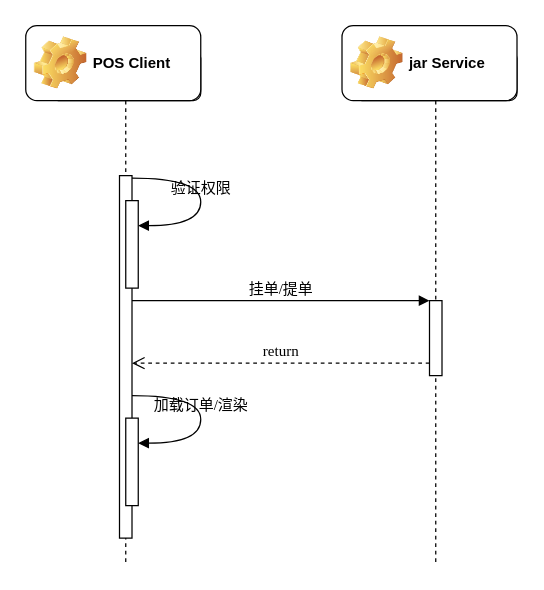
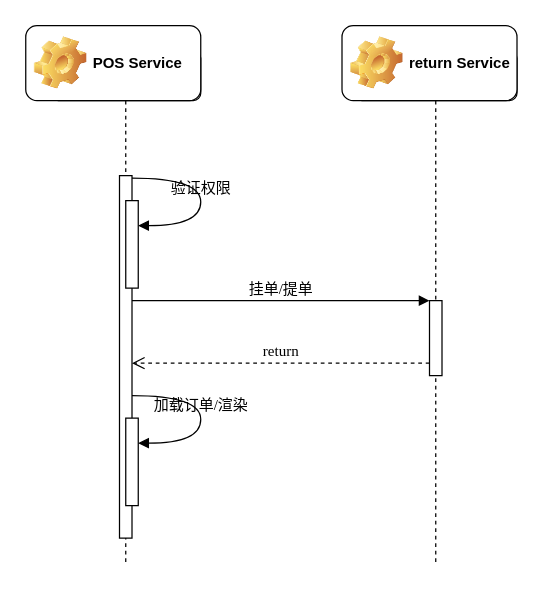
- <mxCell id="7" value="POS Client" style="label;whiteSpace=wrap;html=1;image=img/clipart/Gear_128x128.png" vertex="1" parent="5"><mxGeometry x="-20" y="-20" width="140" height="60" as="geometry" /></mxCell>
+ <mxCell id="7" value="POS Service" style="label;whiteSpace=wrap;html=1;image=img/clipart/Gear_128x128.png" vertex="1" parent="5"><mxGeometry x="-20" y="-20" width="140" height="60" as="geometry" /></mxCell>
- <mxCell id="4" value="jar Service" style="label;whiteSpace=wrap;html=1;image=img/clipart/Gear_128x128.png" vertex="1" parent="2"><mxGeometry x="-10" y="-20" width="140" height="60" as="geometry" /></mxCell>
+ <mxCell id="4" value="return Service" style="label;whiteSpace=wrap;html=1;image=img/clipart/Gear_128x128.png" vertex="1" parent="2"><mxGeometry x="-10" y="-20" width="140" height="60" as="geometry" /></mxCell>
